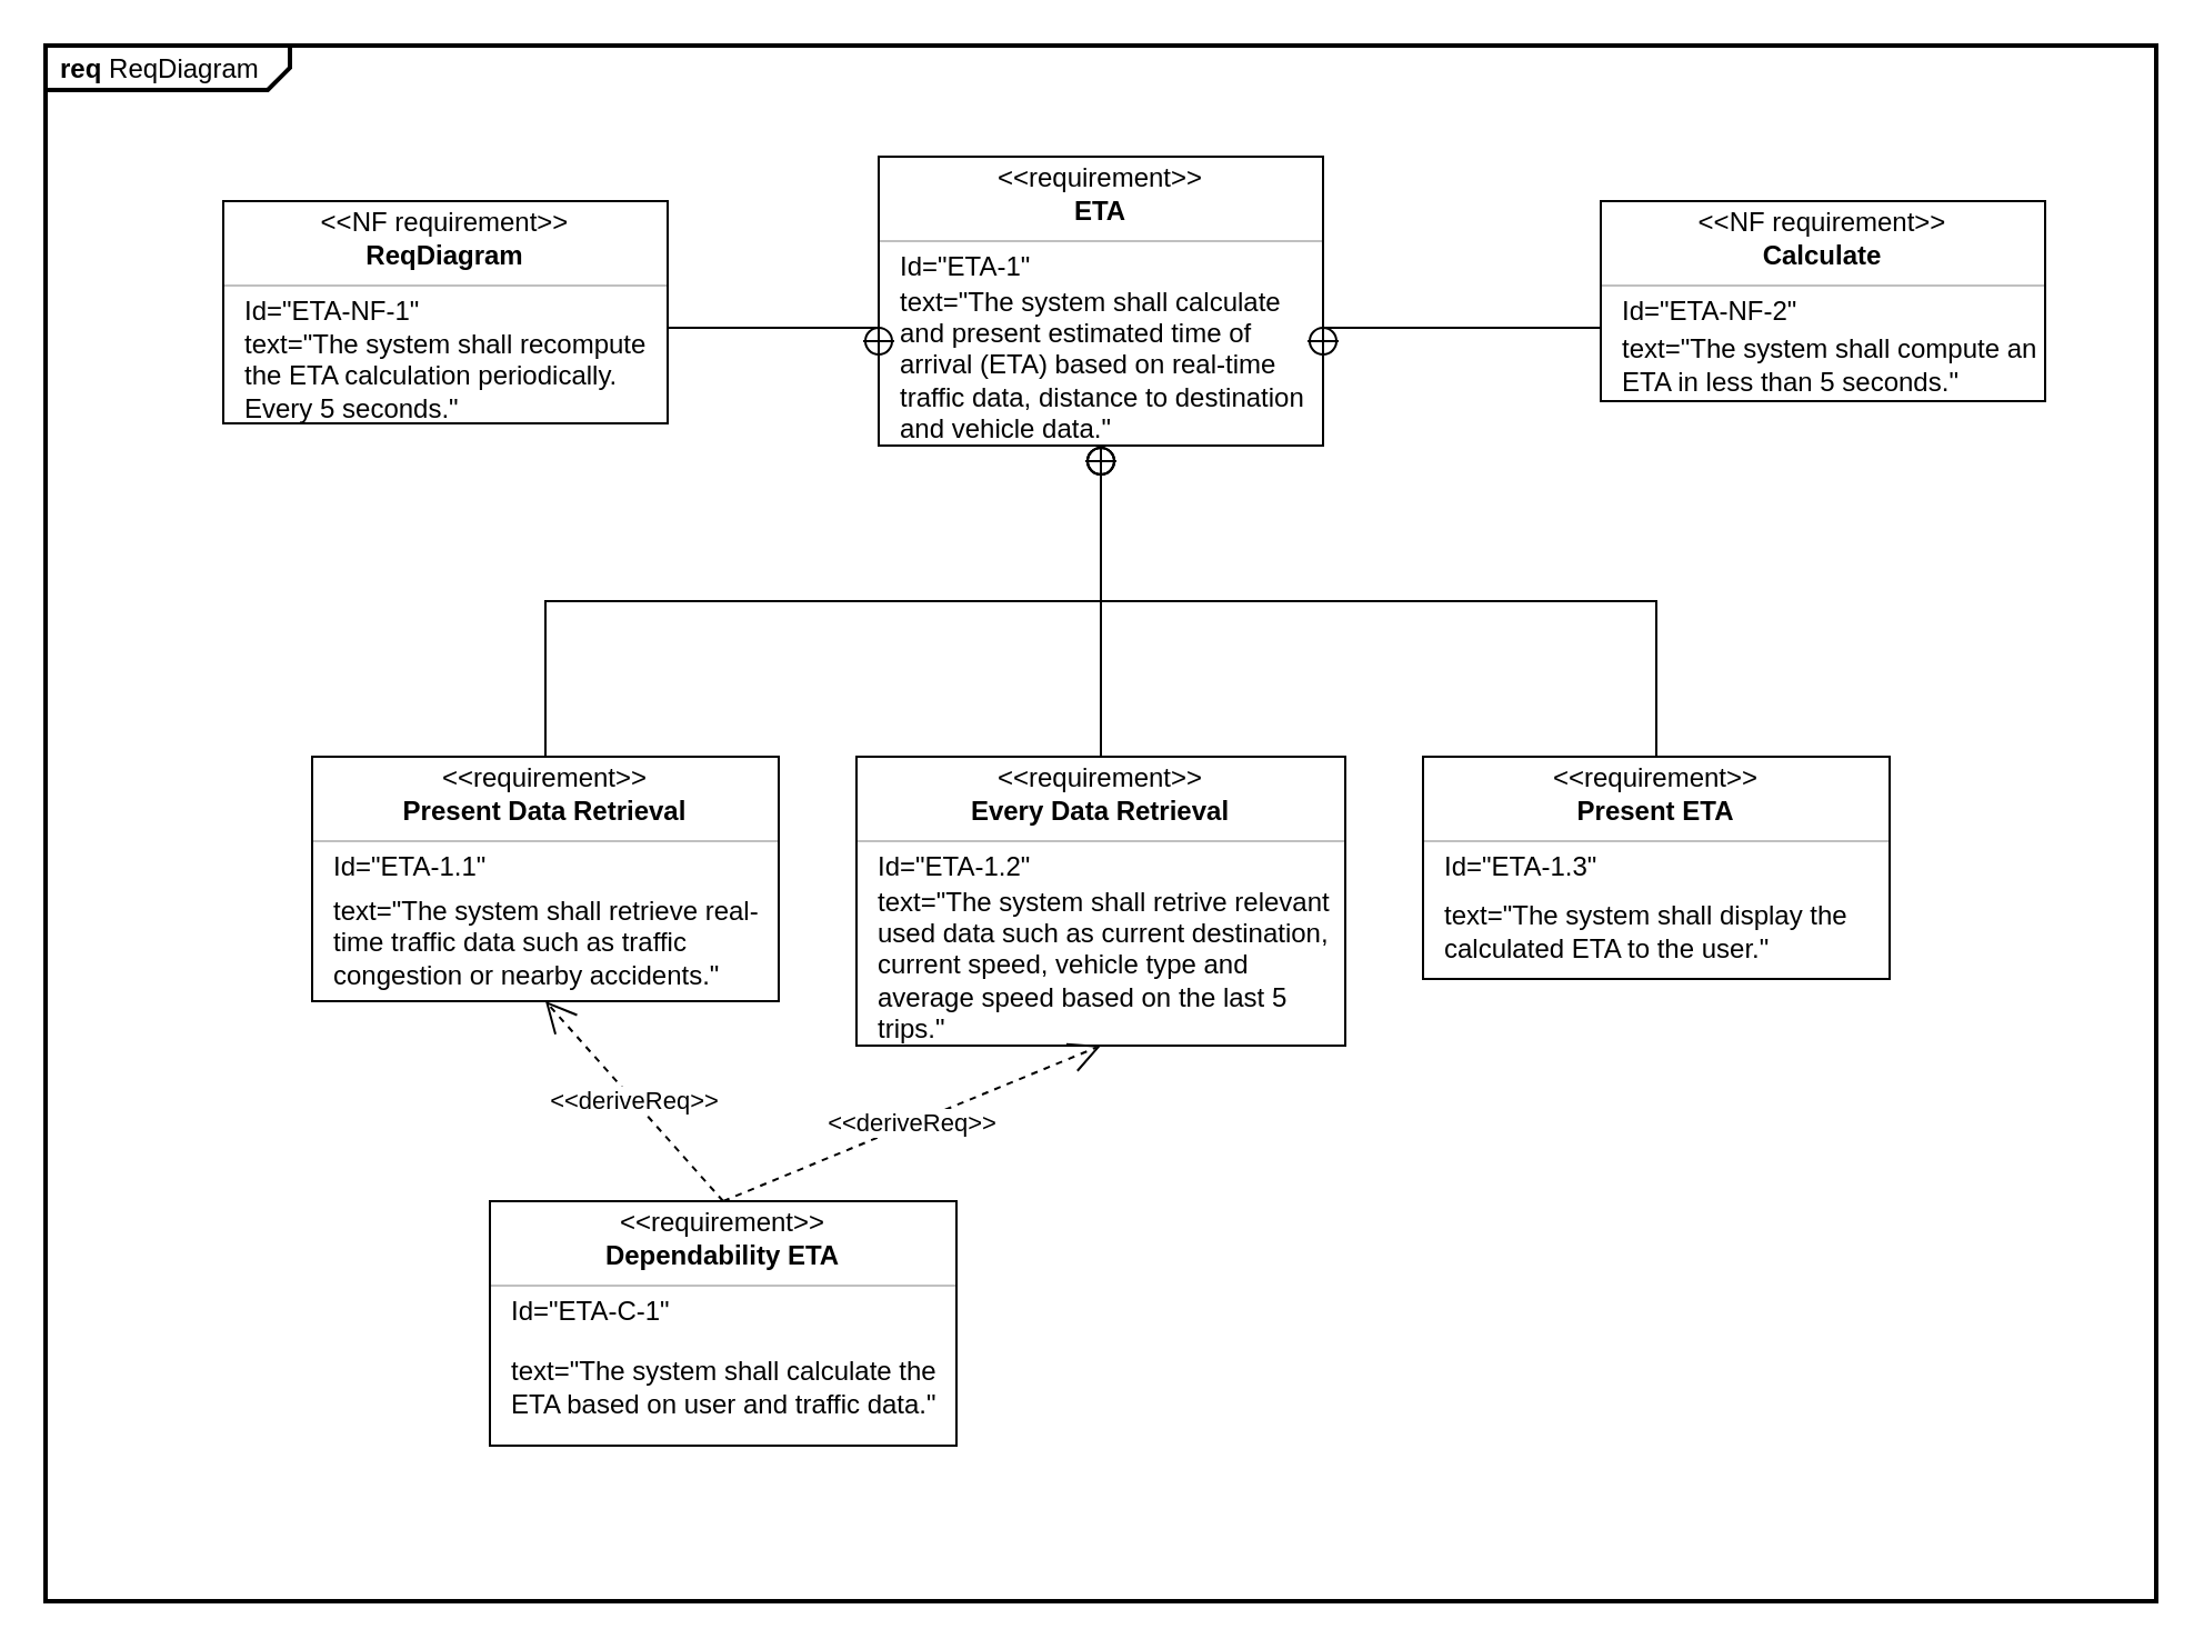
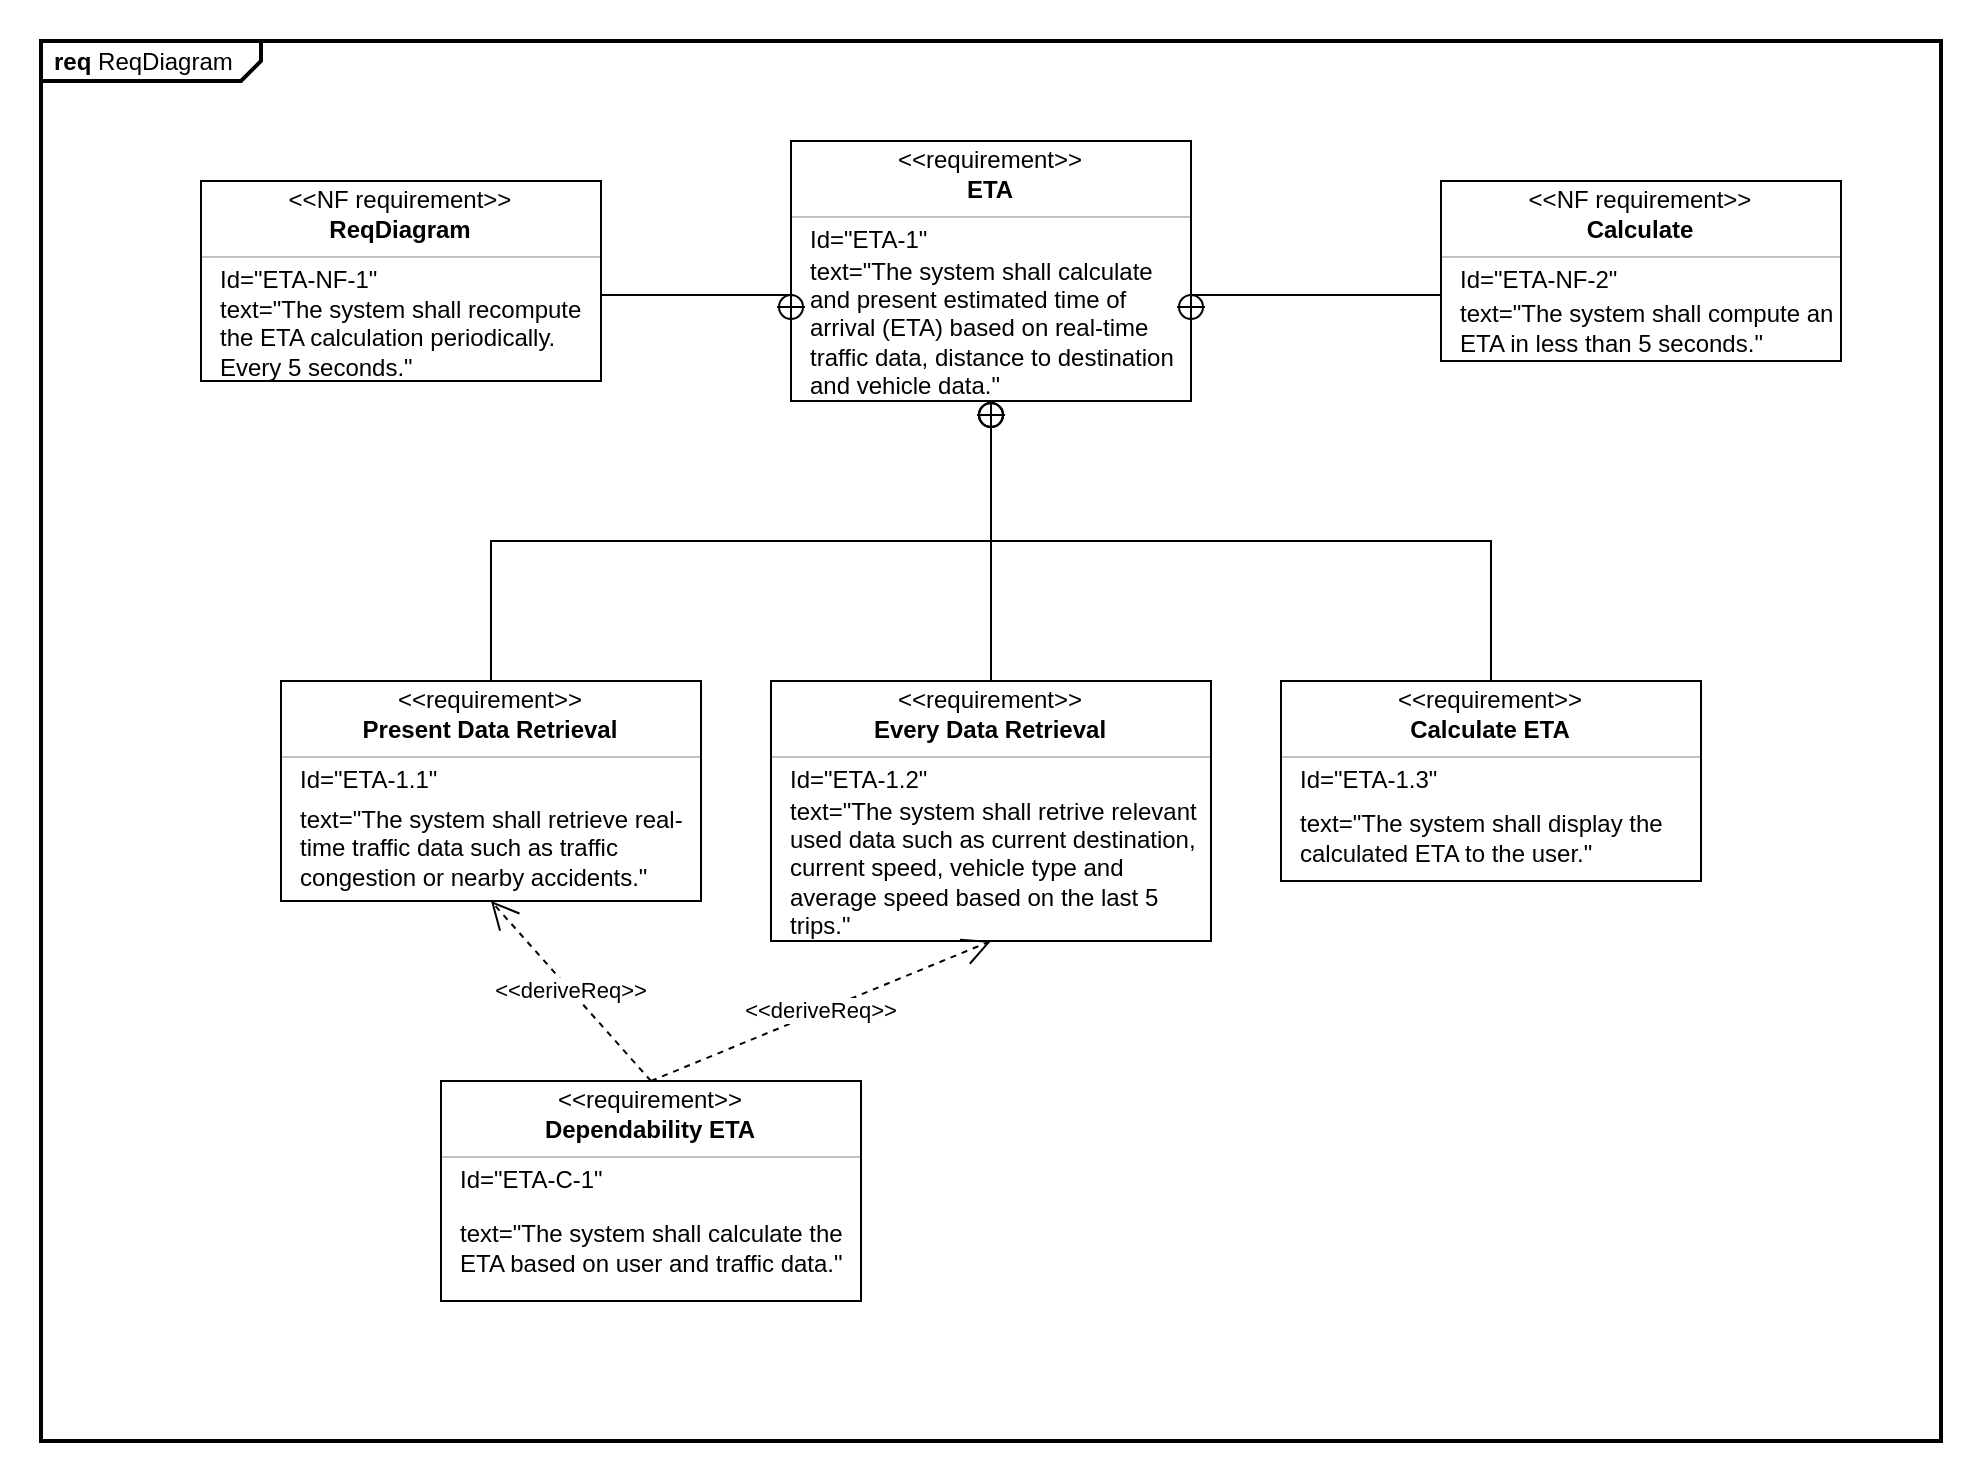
- <mxCell id="33" value="Present ETA" style="html=1;align=center;spacing=0;verticalAlign=middle;strokeColor=none;fillColor=none;whiteSpace=wrap;fontStyle=1" vertex="1" parent="31"><mxGeometry y="16" width="210" height="18" as="geometry" /></mxCell>
+ <mxCell id="33" value="Calculate ETA" style="html=1;align=center;spacing=0;verticalAlign=middle;strokeColor=none;fillColor=none;whiteSpace=wrap;fontStyle=1" vertex="1" parent="31"><mxGeometry y="16" width="210" height="18" as="geometry" /></mxCell>
